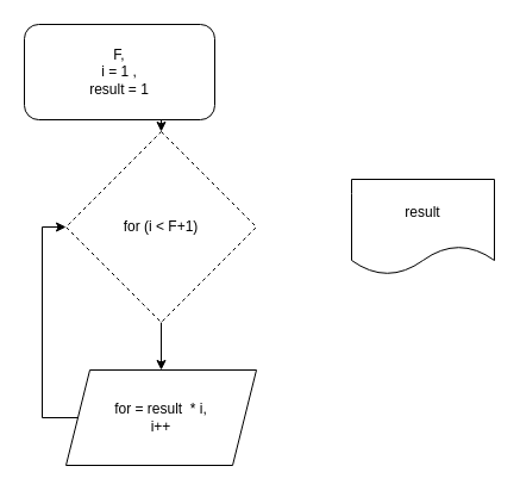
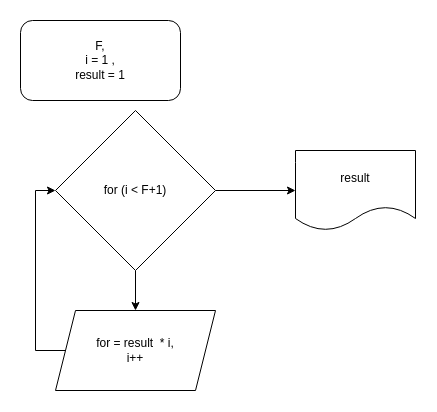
- <mxCell id="2" style="edgeStyle=orthogonalEdgeStyle;rounded=0;orthogonalLoop=1;jettySize=auto;html=1;exitX=0.5;exitY=1;exitDx=0;exitDy=0;entryX=0.5;entryY=0;entryDx=0;entryDy=0;" parent="1" source="3" target="6" edge="1"><mxGeometry relative="1" as="geometry" /></mxCell>
- <mxCell id="6" value="for (i &amp;lt; F+1)" style="rhombus;whiteSpace=wrap;html=1;dashed=1;" parent="1" vertex="1"><mxGeometry x="55" y="110" width="160" height="160" as="geometry" /></mxCell>
+ <mxCell id="6" value="for (i &amp;lt; F+1)" style="rhombus;whiteSpace=wrap;html=1;" parent="1" vertex="1"><mxGeometry x="55" y="110" width="160" height="160" as="geometry" /></mxCell>
+ <mxCell id="5" style="edgeStyle=orthogonalEdgeStyle;rounded=0;orthogonalLoop=1;jettySize=auto;html=1;exitX=1;exitY=0.5;exitDx=0;exitDy=0;" parent="1" source="6" target="9" edge="1"><mxGeometry relative="1" as="geometry"><mxPoint x="295" y="190" as="targetPoint" /></mxGeometry></mxCell>
